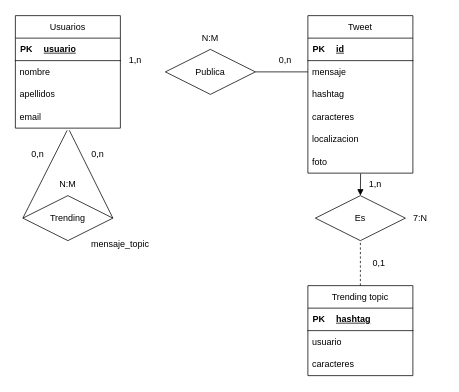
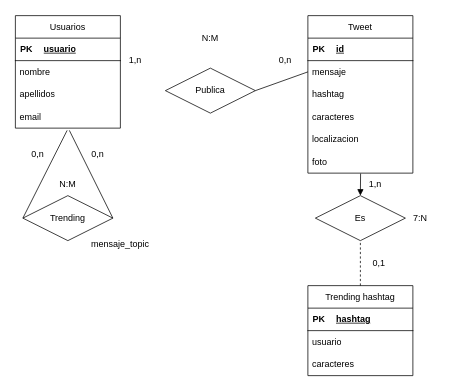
- <mxCell id="27" value="Publica" style="shape=rhombus;perimeter=rhombusPerimeter;whiteSpace=wrap;html=1;align=center;" vertex="1" parent="1"><mxGeometry x="220" y="65" width="120" height="60" as="geometry" /></mxCell>
+ <mxCell id="27" value="Publica" style="shape=rhombus;perimeter=rhombusPerimeter;whiteSpace=wrap;html=1;align=center;" vertex="1" parent="1"><mxGeometry x="220" y="90" width="120" height="60" as="geometry" /></mxCell>
- <mxCell id="20" value="Trending topic" style="swimlane;fontStyle=0;childLayout=stackLayout;horizontal=1;startSize=30;horizontalStack=0;resizeParent=1;resizeParentMax=0;resizeLast=0;collapsible=1;marginBottom=0;whiteSpace=wrap;html=1;" vertex="1" parent="1"><mxGeometry x="410" y="380" width="140" height="120" as="geometry" /></mxCell>
+ <mxCell id="20" value="Trending hashtag" style="swimlane;fontStyle=0;childLayout=stackLayout;horizontal=1;startSize=30;horizontalStack=0;resizeParent=1;resizeParentMax=0;resizeLast=0;collapsible=1;marginBottom=0;whiteSpace=wrap;html=1;" vertex="1" parent="1"><mxGeometry x="410" y="380" width="140" height="120" as="geometry" /></mxCell>
